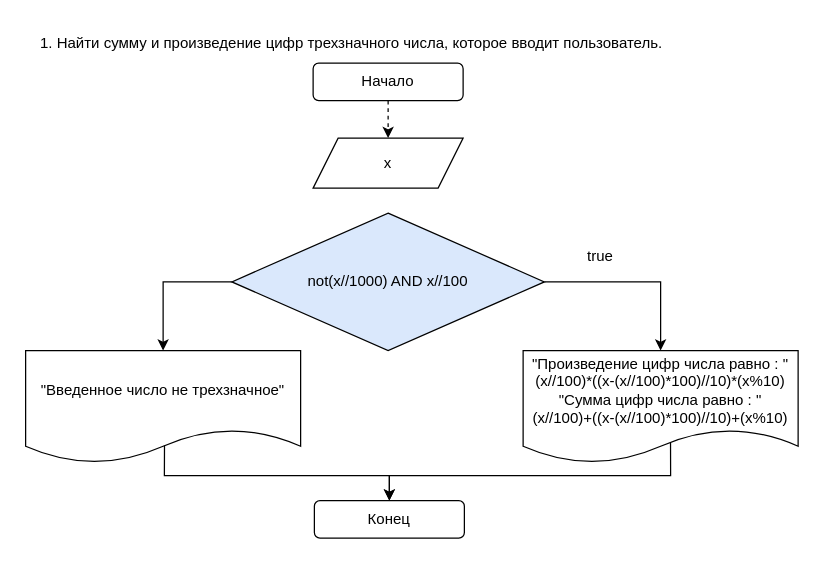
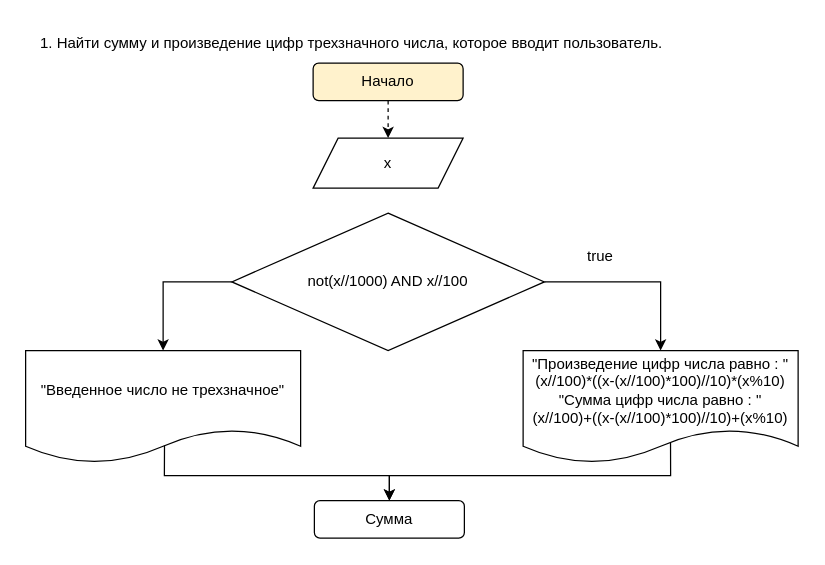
- <mxCell id="3" value="Начало" style="rounded=1;whiteSpace=wrap;html=1;" parent="1" vertex="1"><mxGeometry x="250" y="50" width="120" height="30" as="geometry" /></mxCell>
+ <mxCell id="3" value="Начало" style="rounded=1;whiteSpace=wrap;html=1;fillColor=#fff2cc;" parent="1" vertex="1"><mxGeometry x="250" y="50" width="120" height="30" as="geometry" /></mxCell>
- <mxCell id="7" value="not(x//1000) AND x//100" style="rhombus;whiteSpace=wrap;html=1;fillColor=#dae8fc;" parent="1" vertex="1"><mxGeometry x="185" y="170" width="250" height="110" as="geometry" /></mxCell>
+ <mxCell id="7" value="not(x//1000) AND x//100" style="rhombus;whiteSpace=wrap;html=1;" parent="1" vertex="1"><mxGeometry x="185" y="170" width="250" height="110" as="geometry" /></mxCell>
- <mxCell id="11" value="Конец" style="rounded=1;whiteSpace=wrap;html=1;" parent="1" vertex="1"><mxGeometry x="251" y="400" width="120" height="30" as="geometry" /></mxCell>
+ <mxCell id="11" value="Сумма" style="rounded=1;whiteSpace=wrap;html=1;" parent="1" vertex="1"><mxGeometry x="251" y="400" width="120" height="30" as="geometry" /></mxCell>
